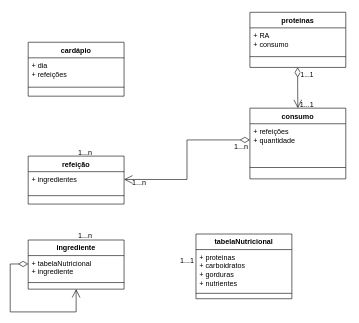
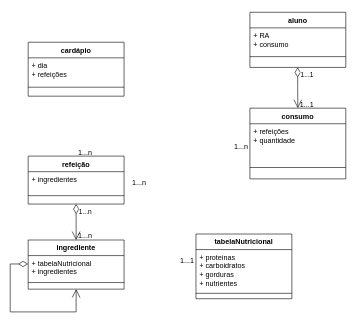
- <mxCell id="15" value="proteinas" style="swimlane;fontStyle=1;align=center;verticalAlign=top;childLayout=stackLayout;horizontal=1;startSize=26;horizontalStack=0;resizeParent=1;resizeParentMax=0;resizeLast=0;collapsible=1;marginBottom=0;whiteSpace=wrap;html=1;" vertex="1" parent="1"><mxGeometry x="390" y="20" width="160" height="92" as="geometry" /></mxCell>
+ <mxCell id="15" value="aluno" style="swimlane;fontStyle=1;align=center;verticalAlign=top;childLayout=stackLayout;horizontal=1;startSize=26;horizontalStack=0;resizeParent=1;resizeParentMax=0;resizeLast=0;collapsible=1;marginBottom=0;whiteSpace=wrap;html=1;" vertex="1" parent="1"><mxGeometry x="390" y="20" width="160" height="92" as="geometry" /></mxCell>
- <mxCell id="25" value="&lt;div&gt;&lt;br&gt;&lt;/div&gt;&lt;div&gt;&lt;br&gt;&lt;/div&gt;" style="endArrow=open;html=1;endSize=12;startArrow=diamondThin;startSize=14;startFill=0;edgeStyle=orthogonalEdgeStyle;align=center;verticalAlign=middle;rounded=0;exitX=0;exitY=0.5;exitDx=0;exitDy=0;entryX=1;entryY=0.5;entryDx=0;entryDy=0;labelPosition=center;verticalLabelPosition=middle;strokeColor=default;" edge="1" parent="1" source="13" target="3"><mxGeometry x="-1" y="3" relative="1" as="geometry"><mxPoint x="210" y="250" as="sourcePoint" /><mxPoint x="370" y="250" as="targetPoint" /></mxGeometry></mxCell>
+ <mxCell id="23" value="1...n" style="endArrow=open;html=1;endSize=12;startArrow=diamondThin;startSize=14;startFill=0;edgeStyle=orthogonalEdgeStyle;align=left;verticalAlign=top;rounded=0;exitX=0.5;exitY=1;exitDx=0;exitDy=0;entryX=0.5;entryY=0;entryDx=0;entryDy=0;" edge="1" parent="1" source="2" target="8"><mxGeometry x="-1" y="3" relative="1" as="geometry"><mxPoint x="150" y="340" as="sourcePoint" /><mxPoint x="310" y="340" as="targetPoint" /></mxGeometry></mxCell>
- <mxCell id="9" value="&lt;div&gt;+ tabelaNutricional&lt;br&gt;&lt;/div&gt;&lt;div&gt;+ ingrediente&lt;br&gt;&lt;/div&gt;" style="text;strokeColor=none;fillColor=none;align=left;verticalAlign=top;spacingLeft=4;spacingRight=4;overflow=hidden;rotatable=0;points=[[0,0.5],[1,0.5]];portConstraint=eastwest;whiteSpace=wrap;html=1;" vertex="1" parent="8"><mxGeometry y="26" width="160" height="34" as="geometry" /></mxCell>
+ <mxCell id="9" value="&lt;div&gt;+ tabelaNutricional&lt;br&gt;&lt;/div&gt;&lt;div&gt;+ ingredientes&lt;br&gt;&lt;/div&gt;" style="text;strokeColor=none;fillColor=none;align=left;verticalAlign=top;spacingLeft=4;spacingRight=4;overflow=hidden;rotatable=0;points=[[0,0.5],[1,0.5]];portConstraint=eastwest;whiteSpace=wrap;html=1;" vertex="1" parent="8"><mxGeometry y="26" width="160" height="34" as="geometry" /></mxCell>
